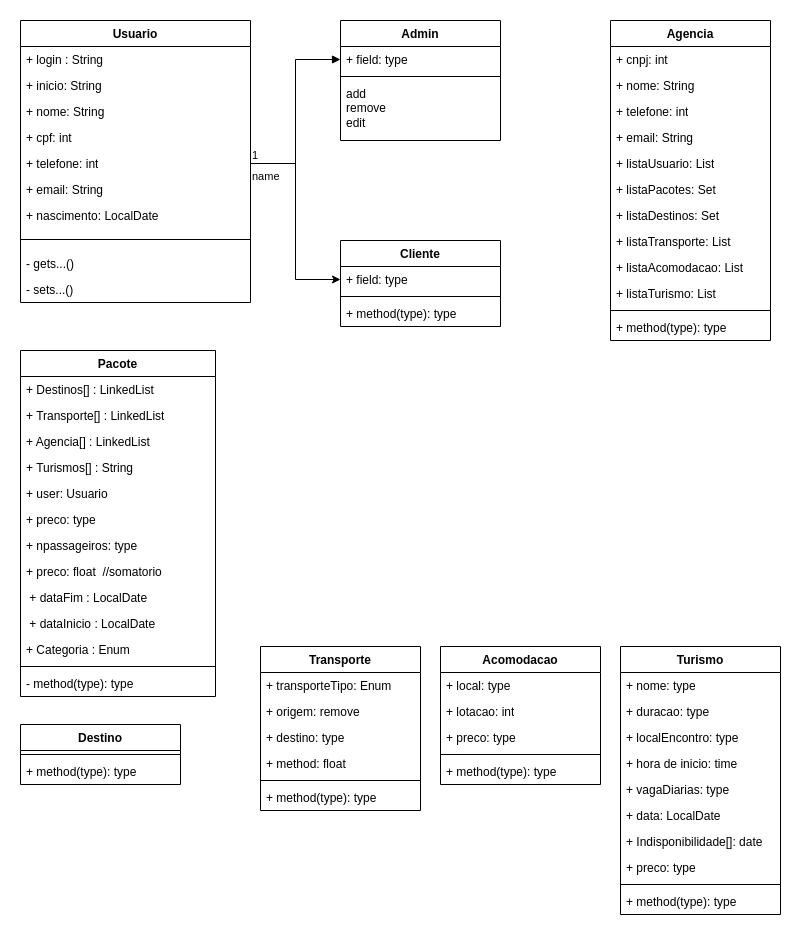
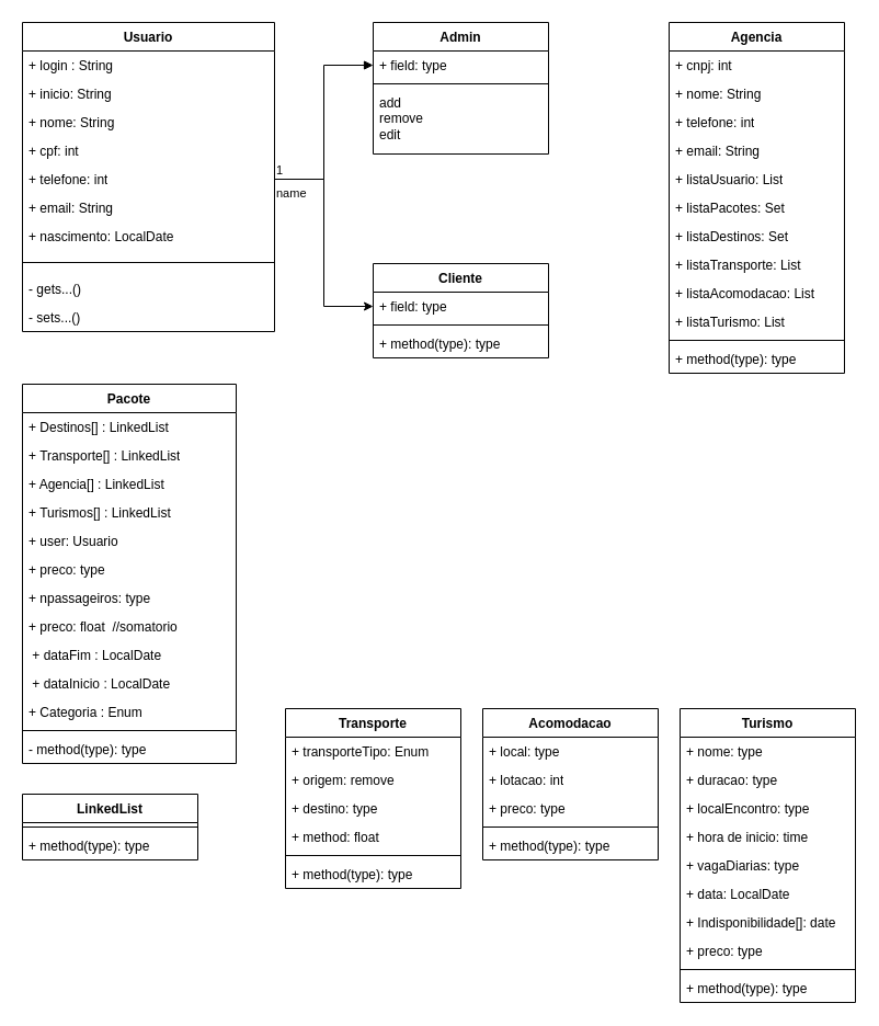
- <mxCell id="17" value="+ Turismos[] : String" style="text;strokeColor=none;fillColor=none;align=left;verticalAlign=top;spacingLeft=4;spacingRight=4;overflow=hidden;rotatable=0;points=[[0,0.5],[1,0.5]];portConstraint=eastwest;whiteSpace=wrap;html=1;" vertex="1" parent="13"><mxGeometry y="104" width="195" height="26" as="geometry" /></mxCell>
+ <mxCell id="17" value="+ Turismos[] : LinkedList" style="text;strokeColor=none;fillColor=none;align=left;verticalAlign=top;spacingLeft=4;spacingRight=4;overflow=hidden;rotatable=0;points=[[0,0.5],[1,0.5]];portConstraint=eastwest;whiteSpace=wrap;html=1;" vertex="1" parent="13"><mxGeometry y="104" width="195" height="26" as="geometry" /></mxCell>
- <mxCell id="47" value="Destino" style="swimlane;fontStyle=1;align=center;verticalAlign=top;childLayout=stackLayout;horizontal=1;startSize=26;horizontalStack=0;resizeParent=1;resizeParentMax=0;resizeLast=0;collapsible=1;marginBottom=0;whiteSpace=wrap;html=1;" vertex="1" parent="1"><mxGeometry x="20" y="724" width="160" height="60" as="geometry" /></mxCell>
+ <mxCell id="47" value="LinkedList" style="swimlane;fontStyle=1;align=center;verticalAlign=top;childLayout=stackLayout;horizontal=1;startSize=26;horizontalStack=0;resizeParent=1;resizeParentMax=0;resizeLast=0;collapsible=1;marginBottom=0;whiteSpace=wrap;html=1;" vertex="1" parent="1"><mxGeometry x="20" y="724" width="160" height="60" as="geometry" /></mxCell>
